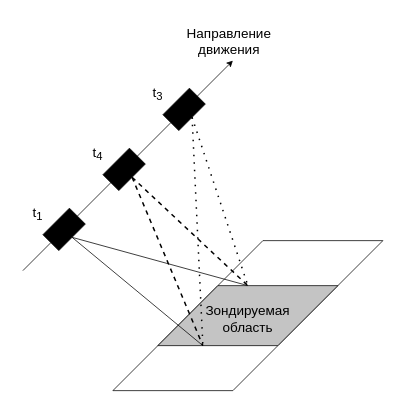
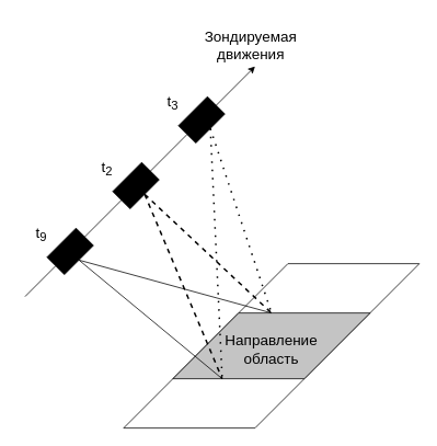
- <mxCell id="19" value="&lt;font style=&quot;font-size: 18px;&quot;&gt;Направление движения&lt;/font&gt;" style="text;html=1;strokeColor=none;fillColor=none;align=center;verticalAlign=middle;whiteSpace=wrap;rounded=0;" vertex="1" parent="1"><mxGeometry x="250" y="20" width="110" height="70" as="geometry" /></mxCell>
+ <mxCell id="19" value="&lt;font style=&quot;font-size: 18px;&quot;&gt;Зондируемая движения&lt;/font&gt;" style="text;html=1;strokeColor=none;fillColor=none;align=center;verticalAlign=middle;whiteSpace=wrap;rounded=0;" vertex="1" parent="1"><mxGeometry x="250" y="20" width="110" height="70" as="geometry" /></mxCell>
- <mxCell id="17" value="&lt;font style=&quot;font-size: 18px;&quot;&gt;t&lt;sub&gt;4&lt;/sub&gt;&lt;/font&gt;" style="text;html=1;strokeColor=none;fillColor=none;align=center;verticalAlign=middle;whiteSpace=wrap;rounded=0;" vertex="1" parent="1"><mxGeometry x="100" y="190" width="60" height="30" as="geometry" /></mxCell>
+ <mxCell id="17" value="&lt;font style=&quot;font-size: 18px;&quot;&gt;t&lt;sub&gt;2&lt;/sub&gt;&lt;/font&gt;" style="text;html=1;strokeColor=none;fillColor=none;align=center;verticalAlign=middle;whiteSpace=wrap;rounded=0;" vertex="1" parent="1"><mxGeometry x="100" y="190" width="60" height="30" as="geometry" /></mxCell>
- <mxCell id="16" value="&lt;font style=&quot;font-size: 18px;&quot;&gt;t&lt;sub&gt;1&lt;/sub&gt;&lt;/font&gt;" style="text;html=1;strokeColor=none;fillColor=none;align=center;verticalAlign=middle;whiteSpace=wrap;rounded=0;" vertex="1" parent="1"><mxGeometry x="20" y="270" width="60" height="30" as="geometry" /></mxCell>
+ <mxCell id="16" value="&lt;font style=&quot;font-size: 18px;&quot;&gt;t&lt;sub&gt;9&lt;/sub&gt;&lt;/font&gt;" style="text;html=1;strokeColor=none;fillColor=none;align=center;verticalAlign=middle;whiteSpace=wrap;rounded=0;" vertex="1" parent="1"><mxGeometry x="20" y="270" width="60" height="30" as="geometry" /></mxCell>
- <mxCell id="20" value="&lt;font style=&quot;font-size: 18px;&quot;&gt;Зондируемая область&lt;/font&gt;" style="text;html=1;strokeColor=none;fillColor=none;align=center;verticalAlign=middle;whiteSpace=wrap;rounded=0;" vertex="1" parent="1"><mxGeometry x="265" y="410" width="130" height="30" as="geometry" /></mxCell>
+ <mxCell id="20" value="&lt;font style=&quot;font-size: 18px;&quot;&gt;Направление область&lt;/font&gt;" style="text;html=1;strokeColor=none;fillColor=none;align=center;verticalAlign=middle;whiteSpace=wrap;rounded=0;" vertex="1" parent="1"><mxGeometry x="265" y="410" width="130" height="30" as="geometry" /></mxCell>
